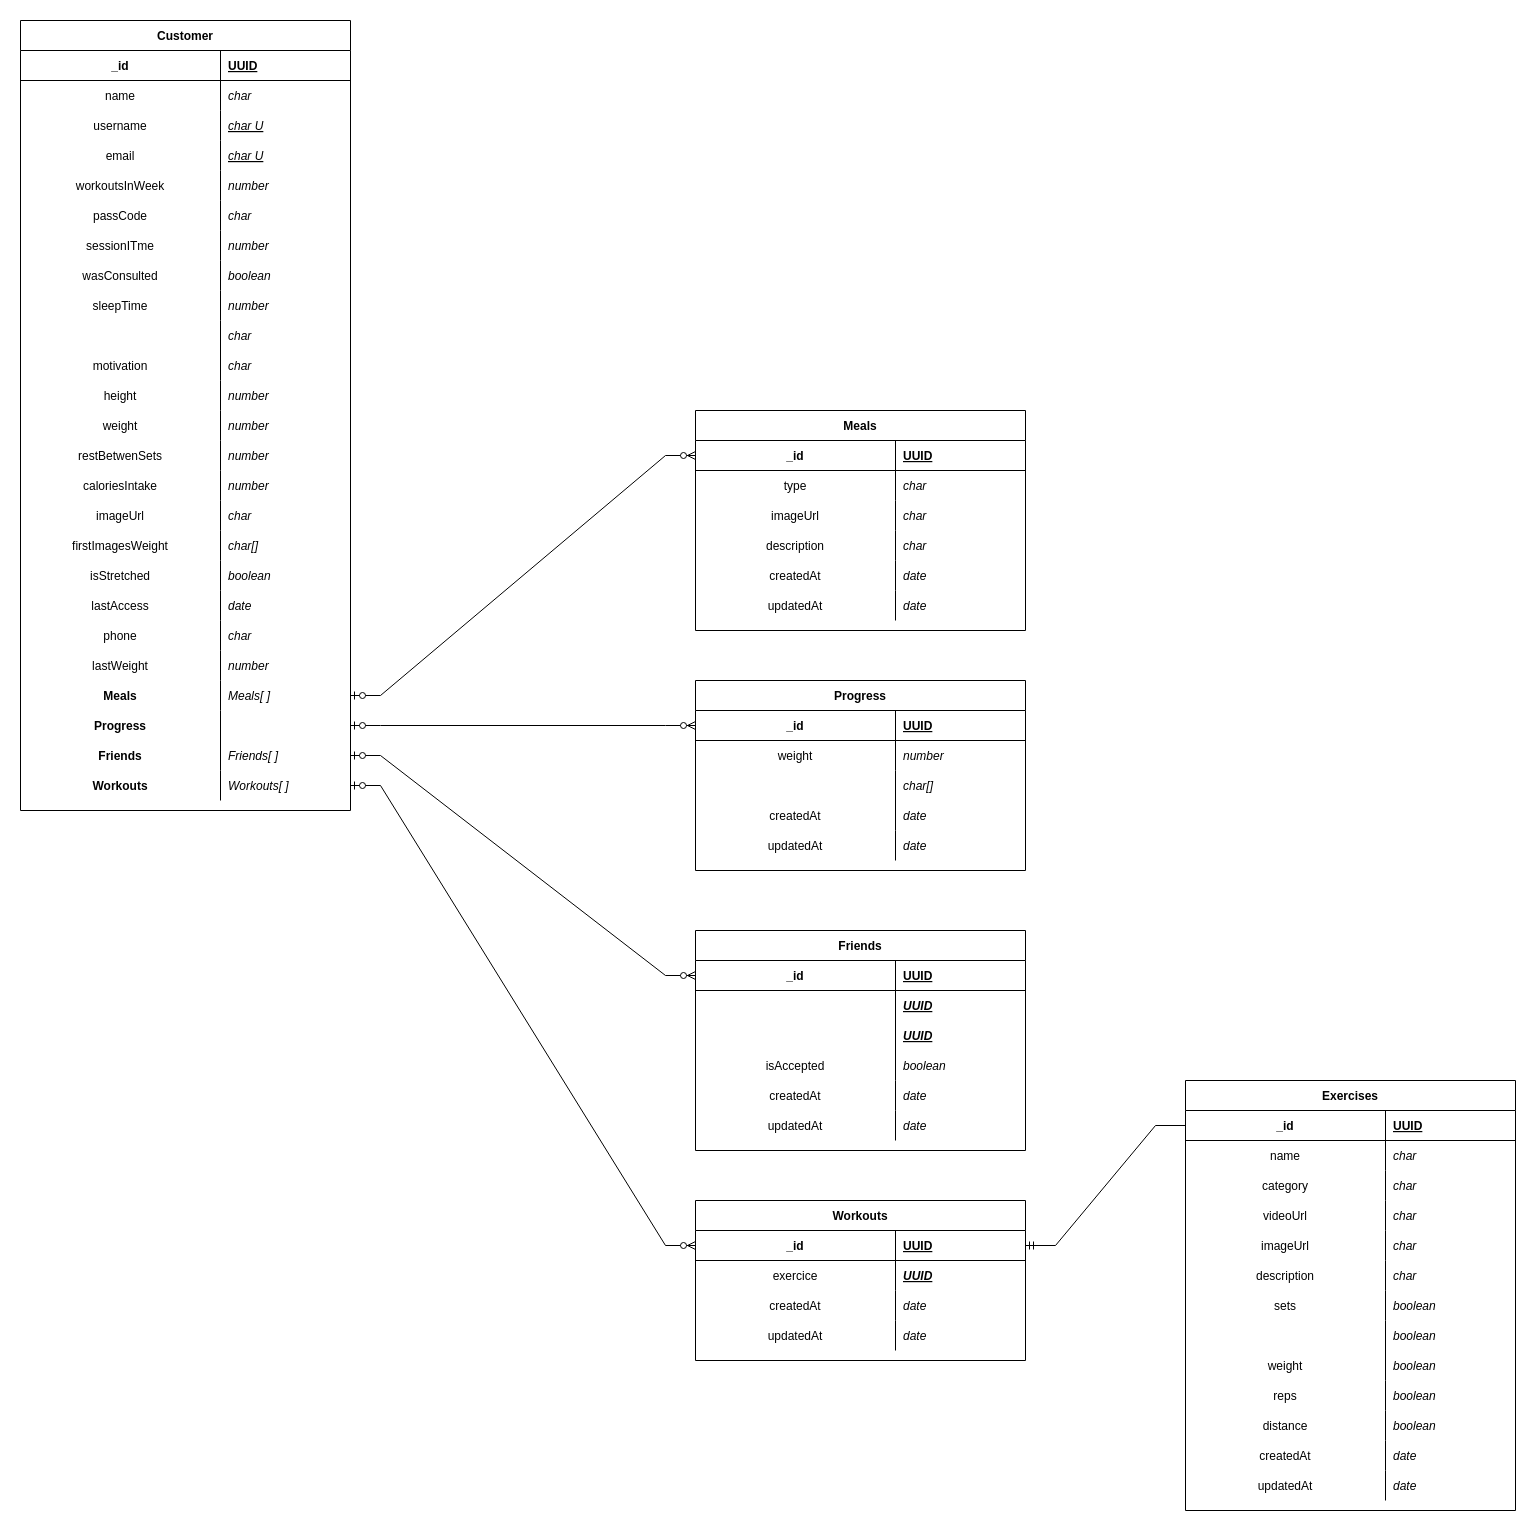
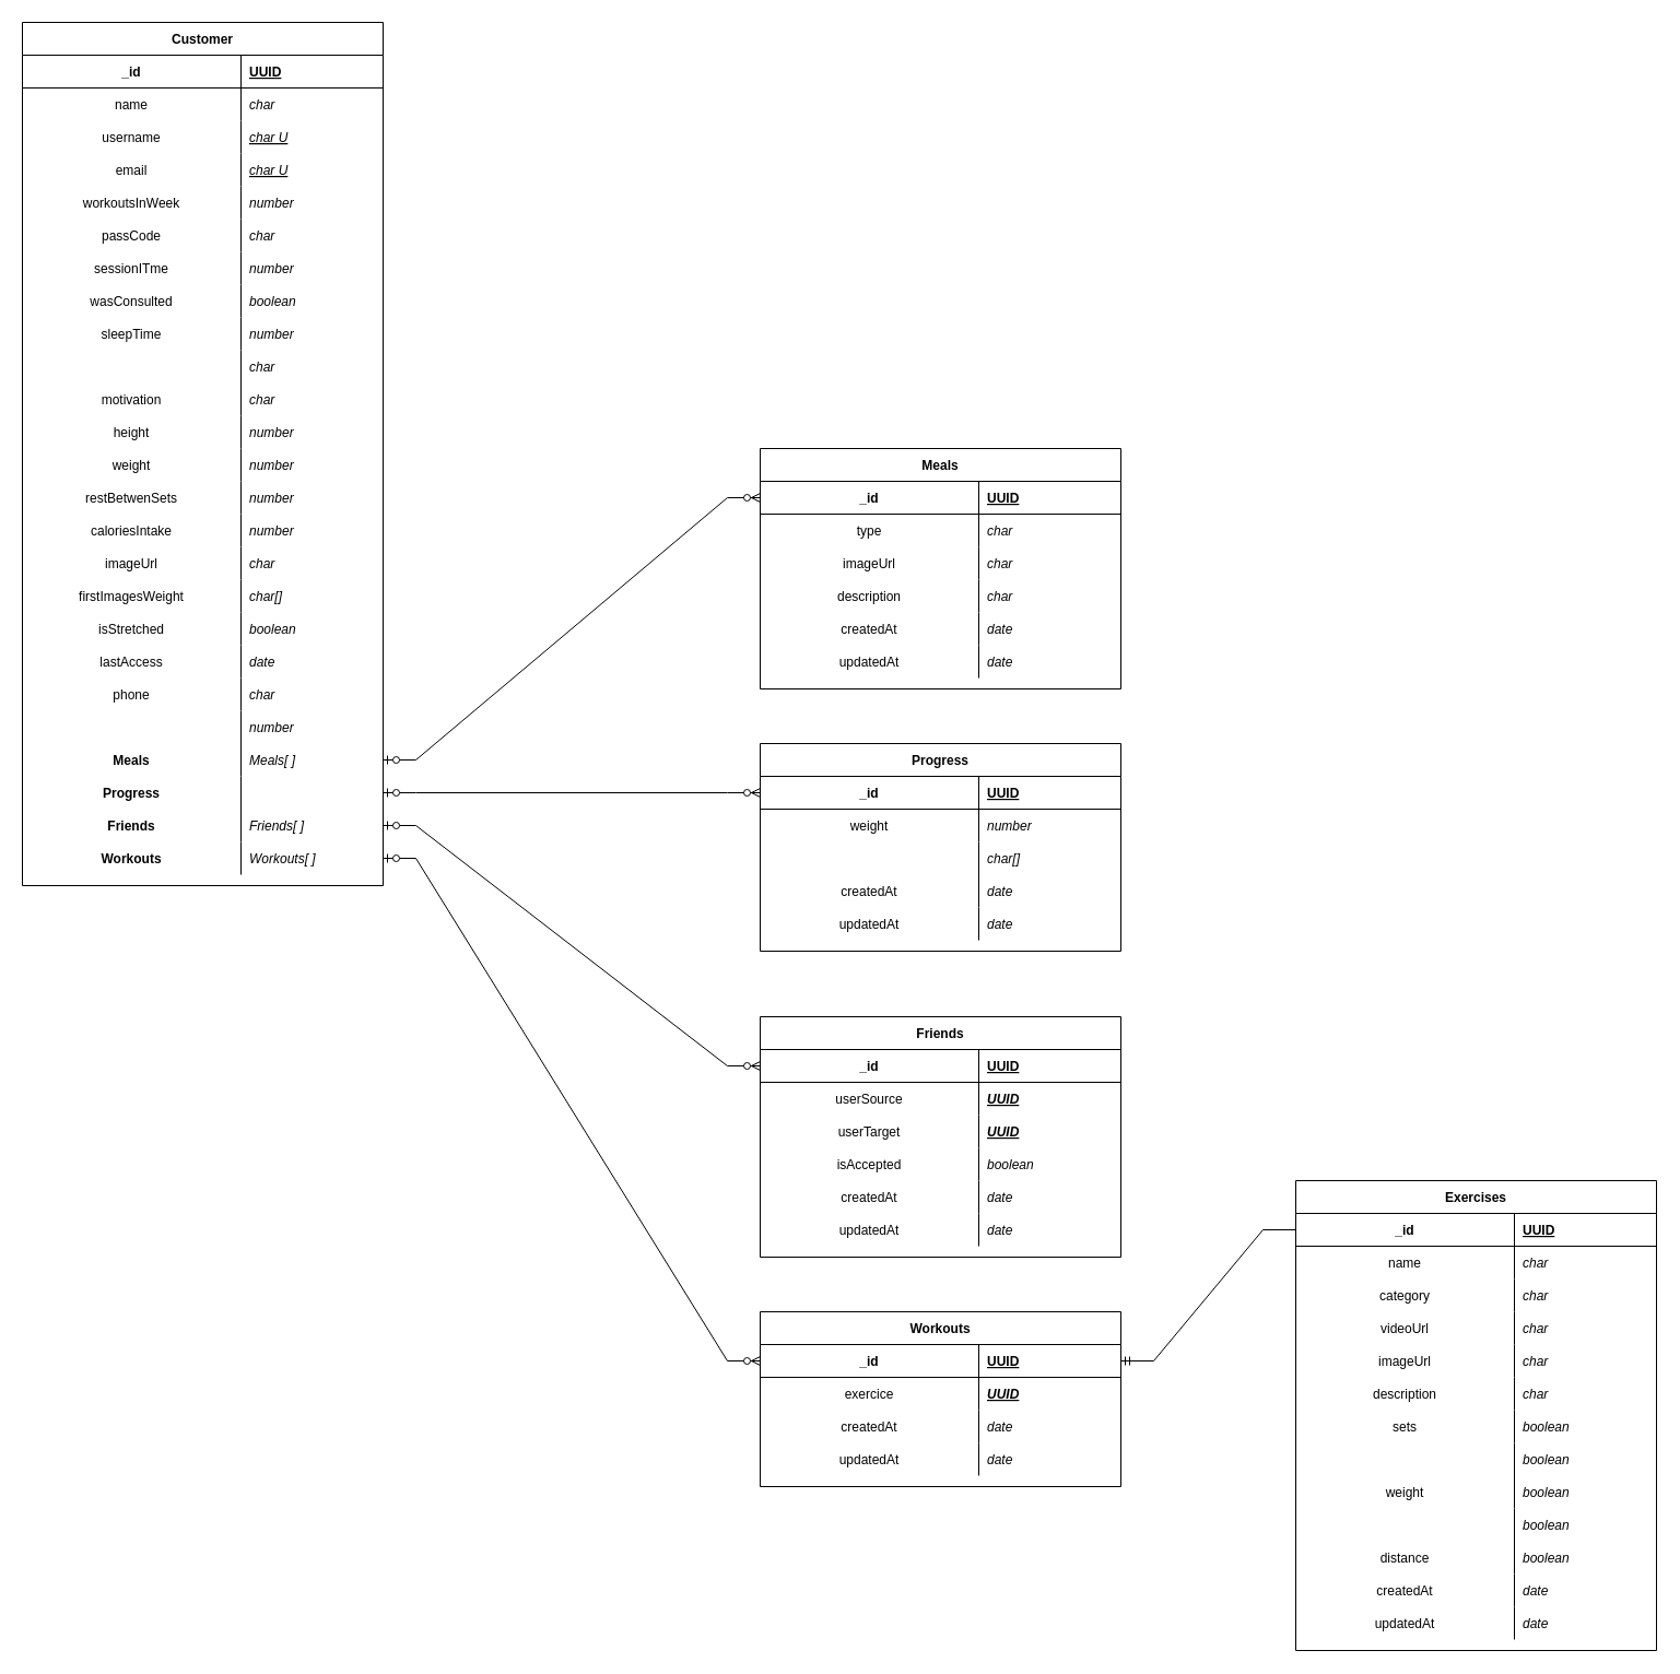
- <mxCell id="63" value="lastWeight" style="shape=partialRectangle;overflow=hidden;connectable=0;fillColor=none;top=0;left=0;bottom=0;right=0;fontStyle=0" vertex="1" parent="62"><mxGeometry width="200" height="30" as="geometry"><mxRectangle width="200" height="30" as="alternateBounds" /></mxGeometry></mxCell>
+ <mxCell id="118" value="userSource" style="shape=partialRectangle;overflow=hidden;connectable=0;fillColor=none;top=0;left=0;bottom=0;right=0;" vertex="1" parent="117"><mxGeometry width="200" height="30" as="geometry"><mxRectangle width="200" height="30" as="alternateBounds" /></mxGeometry></mxCell>
+ <mxCell id="121" value="userTarget" style="shape=partialRectangle;overflow=hidden;connectable=0;fillColor=none;top=0;left=0;bottom=0;right=0;" vertex="1" parent="120"><mxGeometry width="200" height="30" as="geometry"><mxRectangle width="200" height="30" as="alternateBounds" /></mxGeometry></mxCell>
- <mxCell id="175" value="reps" style="shape=partialRectangle;overflow=hidden;connectable=0;fillColor=none;top=0;left=0;bottom=0;right=0;" vertex="1" parent="174"><mxGeometry width="200" height="30" as="geometry"><mxRectangle width="200" height="30" as="alternateBounds" /></mxGeometry></mxCell>
